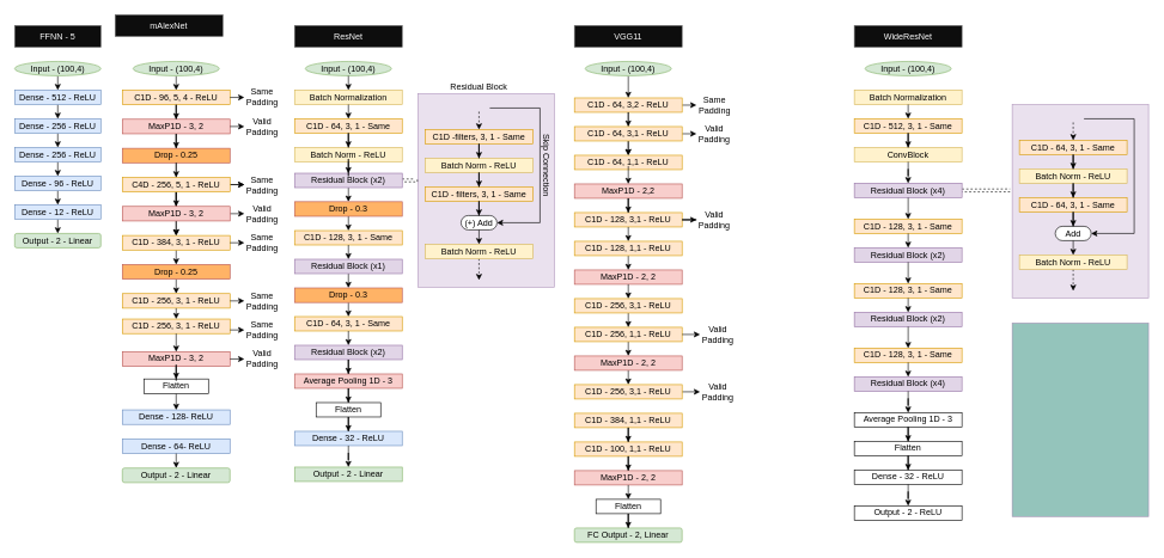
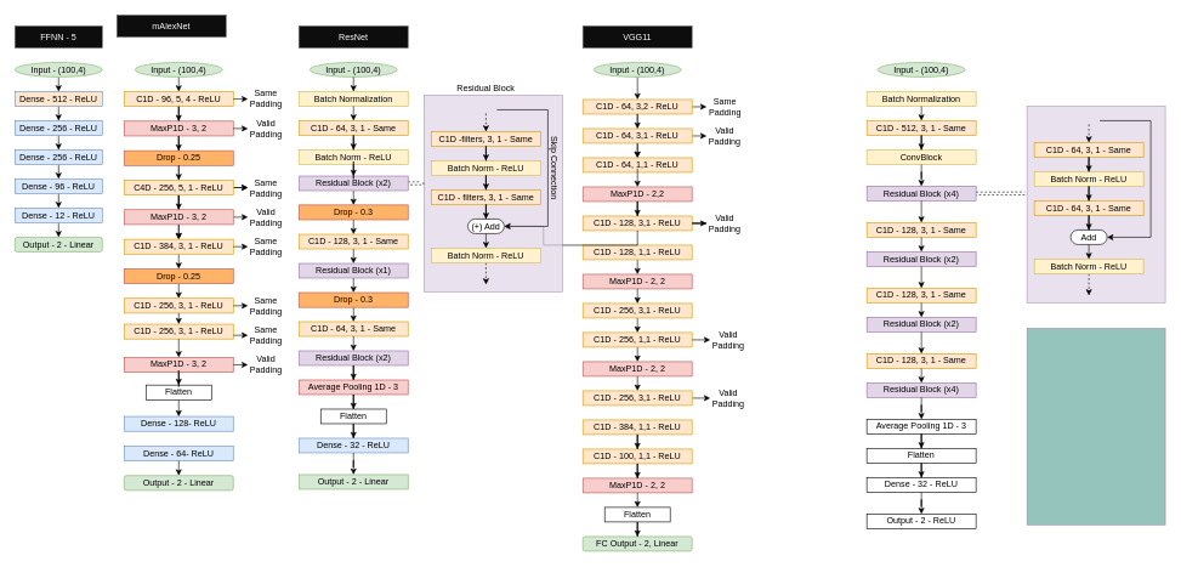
- <mxCell id="20" value="WideResNet" style="text;html=1;strokeColor=#666666;fillColor=#0D0D0D;align=center;verticalAlign=middle;whiteSpace=wrap;rounded=0;fontColor=#FFFFFF;" parent="1" vertex="1"><mxGeometry x="1190" y="35" width="150" height="30" as="geometry" /></mxCell>
- <mxCell id="4" value="Dense - 512 - ReLU" style="rounded=0;whiteSpace=wrap;html=1;fillColor=#dae8fc;strokeColor=#6c8ebf;" parent="1" vertex="1"><mxGeometry x="20" y="125" width="120" height="20" as="geometry" /></mxCell>
+ <mxCell id="4" value="Dense - 512 - ReLU" style="rounded=0;whiteSpace=wrap;html=1;fillColor=#ffe6cc;strokeColor=#6c8ebf;" parent="1" vertex="1"><mxGeometry x="20" y="125" width="120" height="20" as="geometry" /></mxCell>
- <mxCell id="50" style="edgeStyle=orthogonalEdgeStyle;rounded=0;orthogonalLoop=1;jettySize=auto;html=1;exitX=0.5;exitY=1;exitDx=0;exitDy=0;entryX=0.5;entryY=0;entryDx=0;entryDy=0;" parent="1" source="28" target="49" edge="1"><mxGeometry relative="1" as="geometry" /></mxCell>
+ <mxCell id="50" style="edgeStyle=orthogonalEdgeStyle;rounded=0;orthogonalLoop=1;jettySize=auto;html=1;exitX=0.5;exitY=1;exitDx=0;exitDy=0;" parent="1" source="28" target="117" edge="1"><mxGeometry relative="1" as="geometry" /></mxCell>
